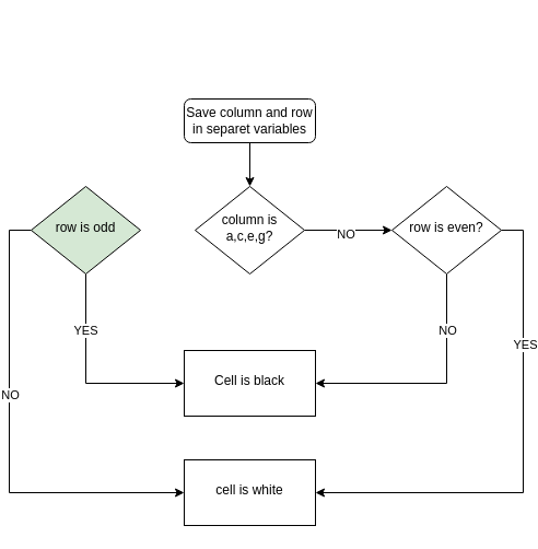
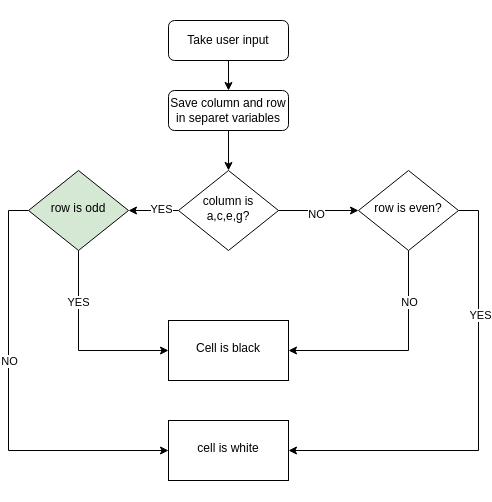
+ <mxCell id="3" value="Take user input" style="rounded=1;whiteSpace=wrap;html=1;fontSize=12;glass=0;strokeWidth=1;shadow=0;" parent="1" vertex="1"><mxGeometry x="160" y="20" width="120" height="40" as="geometry" /></mxCell>
+ <mxCell id="2" value="" style="edgeStyle=orthogonalEdgeStyle;rounded=0;orthogonalLoop=1;jettySize=auto;html=1;" edge="1" parent="1" source="3" target="15"><mxGeometry relative="1" as="geometry" /></mxCell>
+ <mxCell id="4" style="edgeStyle=orthogonalEdgeStyle;rounded=0;orthogonalLoop=1;jettySize=auto;html=1;exitX=0;exitY=0.5;exitDx=0;exitDy=0;" edge="1" parent="1" source="8" target="13"><mxGeometry relative="1" as="geometry" /></mxCell>
+ <mxCell id="5" value="YES" style="edgeLabel;html=1;align=center;verticalAlign=middle;resizable=0;points=[];" vertex="1" connectable="0" parent="4"><mxGeometry x="-0.3" y="-2" relative="1" as="geometry"><mxPoint as="offset" /></mxGeometry></mxCell>
